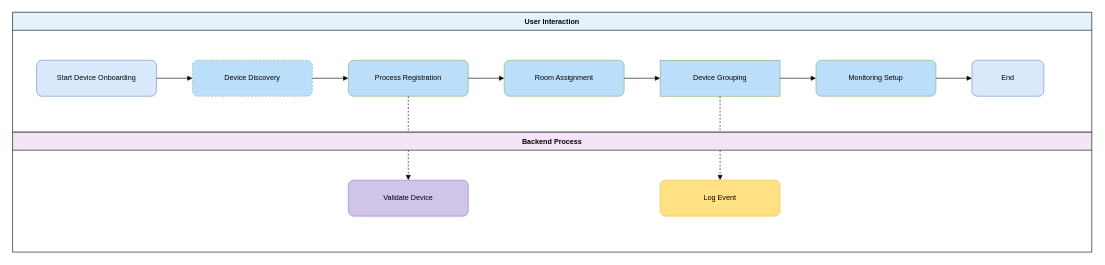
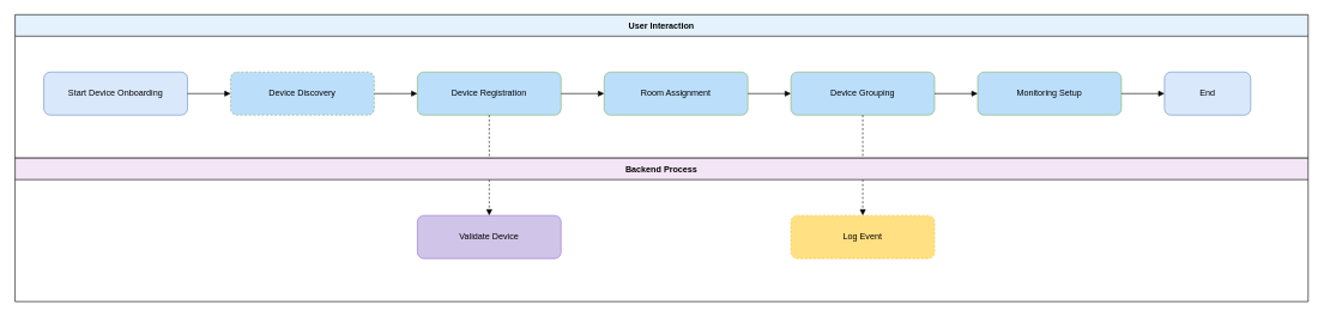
- <mxCell id="6" value="Process Registration" style="rounded=1;whiteSpace=wrap;html=1;fillColor=#bbdefb;strokeColor=#82b366;" parent="2" vertex="1"><mxGeometry x="560" y="80" width="200" height="60" as="geometry" /></mxCell>
+ <mxCell id="6" value="Device Registration" style="rounded=1;whiteSpace=wrap;html=1;fillColor=#bbdefb;strokeColor=#82b366;" parent="2" vertex="1"><mxGeometry x="560" y="80" width="200" height="60" as="geometry" /></mxCell>
- <mxCell id="8" value="Device Grouping" style="whiteSpace=wrap;html=1;fillColor=#bbdefb;strokeColor=#82b366;rounded=0;" parent="2" vertex="1"><mxGeometry x="1080" y="80" width="200" height="60" as="geometry" /></mxCell>
+ <mxCell id="8" value="Device Grouping" style="rounded=1;whiteSpace=wrap;html=1;fillColor=#bbdefb;strokeColor=#82b366;" parent="2" vertex="1"><mxGeometry x="1080" y="80" width="200" height="60" as="geometry" /></mxCell>
- <mxCell id="12" value="Log Event" style="rounded=1;whiteSpace=wrap;html=1;fillColor=#ffe082;strokeColor=#fbc02d;" parent="3" vertex="1"><mxGeometry x="1080" y="80" width="200" height="60" as="geometry" /></mxCell>
+ <mxCell id="12" value="Log Event" style="rounded=1;whiteSpace=wrap;html=1;fillColor=#ffe082;strokeColor=#fbc02d;dashed=1;" parent="3" vertex="1"><mxGeometry x="1080" y="80" width="200" height="60" as="geometry" /></mxCell>
